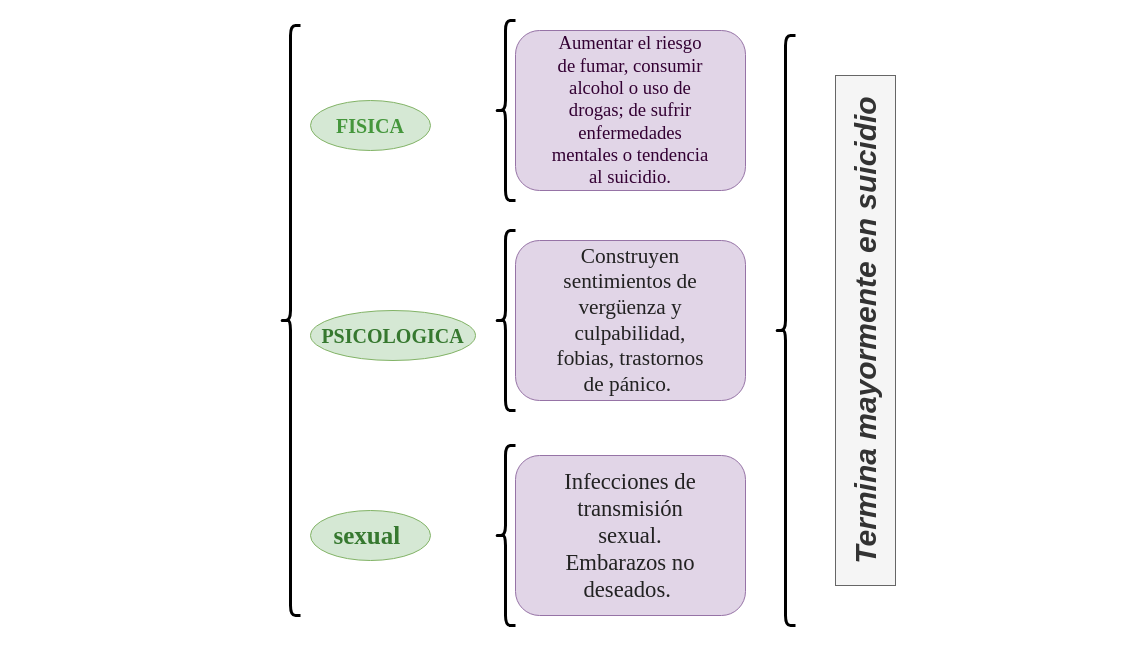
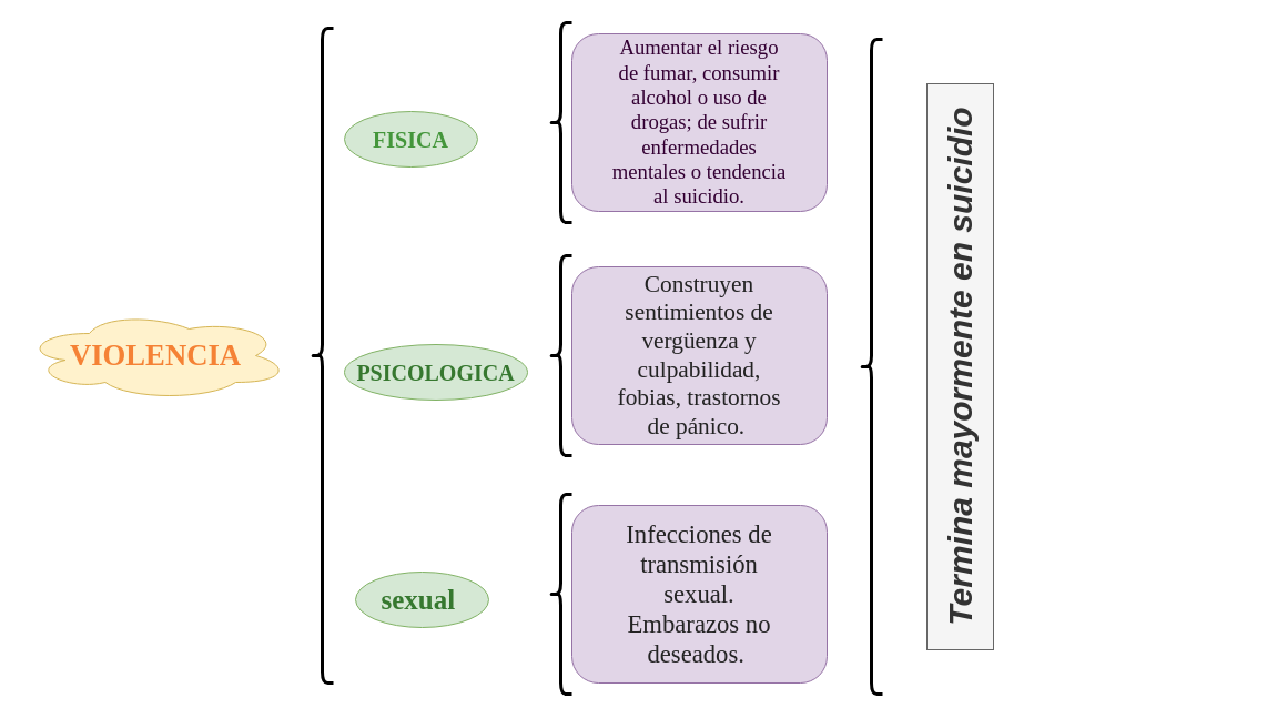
+ <mxCell id="2" value="&lt;div&gt;&lt;span style=&quot;mso-spacerun:'yes';font-size:19.995pt;font-family:GlacialIndifference-Bold;color:rgb(245,130,53);font-weight:bold;&quot;&gt;VIOLENCIA&lt;/span&gt;&lt;/div&gt;" style="ellipse;shape=cloud;whiteSpace=wrap;html=1;fillColor=#fff2cc;strokeColor=#d6b656;" vertex="1" parent="1"><mxGeometry x="20" y="280" width="240" height="80" as="geometry" /></mxCell>
- <mxCell id="6" value="&lt;div&gt;&lt;span style=&quot;font-family: GlacialIndifference-Bold; font-weight: bold;&quot;&gt;&lt;font color=&quot;#36782f&quot; style=&quot;font-size: 25px;&quot;&gt;sexual&amp;nbsp;&lt;/font&gt;&lt;/span&gt;&lt;/div&gt;" style="ellipse;whiteSpace=wrap;html=1;fillColor=#d5e8d4;strokeColor=#82b366;" vertex="1" parent="1"><mxGeometry x="310" y="510" width="120" height="50" as="geometry" /></mxCell>
+ <mxCell id="6" value="&lt;div&gt;&lt;span style=&quot;font-family: GlacialIndifference-Bold; font-weight: bold;&quot;&gt;&lt;font color=&quot;#36782f&quot; style=&quot;font-size: 25px;&quot;&gt;sexual&amp;nbsp;&lt;/font&gt;&lt;/span&gt;&lt;/div&gt;" style="ellipse;whiteSpace=wrap;html=1;fillColor=#d5e8d4;strokeColor=#82b366;" vertex="1" parent="1"><mxGeometry x="320" y="515" width="120" height="50" as="geometry" /></mxCell>
